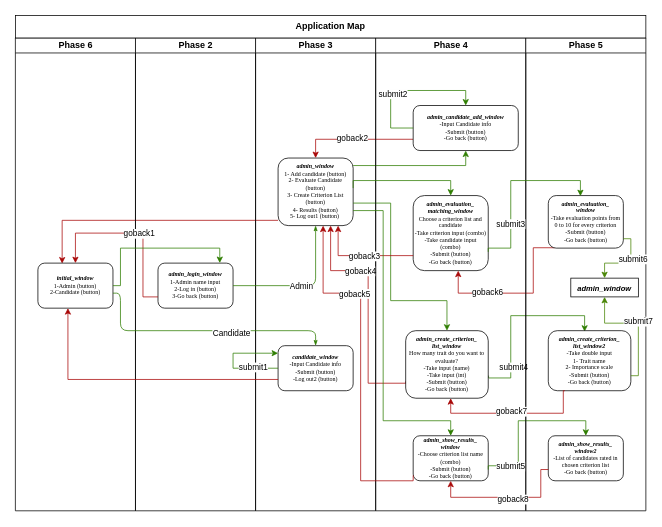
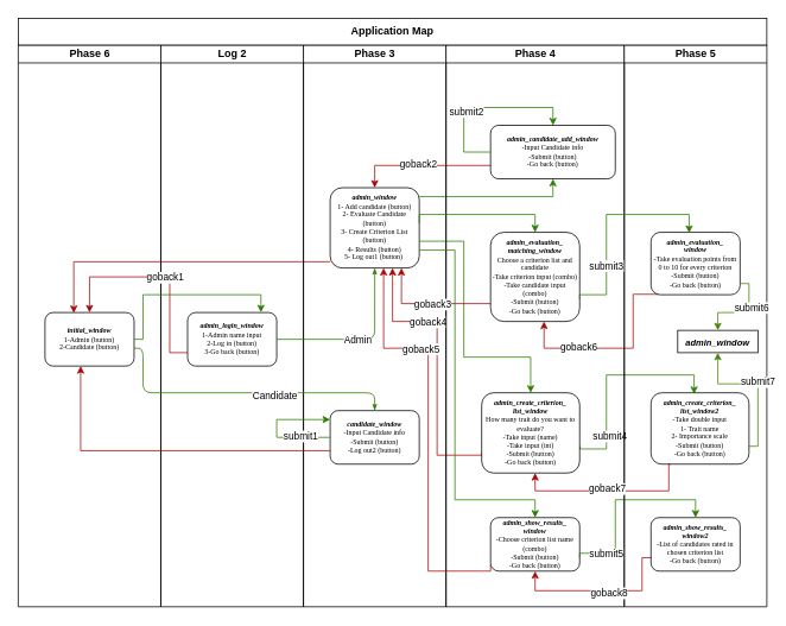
- <mxCell id="3" value="Phase 2" style="swimlane;html=1;startSize=20;" parent="2" vertex="1"><mxGeometry y="20" width="160" height="630" as="geometry" /></mxCell>
+ <mxCell id="3" value="Log 2" style="swimlane;html=1;startSize=20;" parent="2" vertex="1"><mxGeometry y="20" width="160" height="630" as="geometry" /></mxCell>
